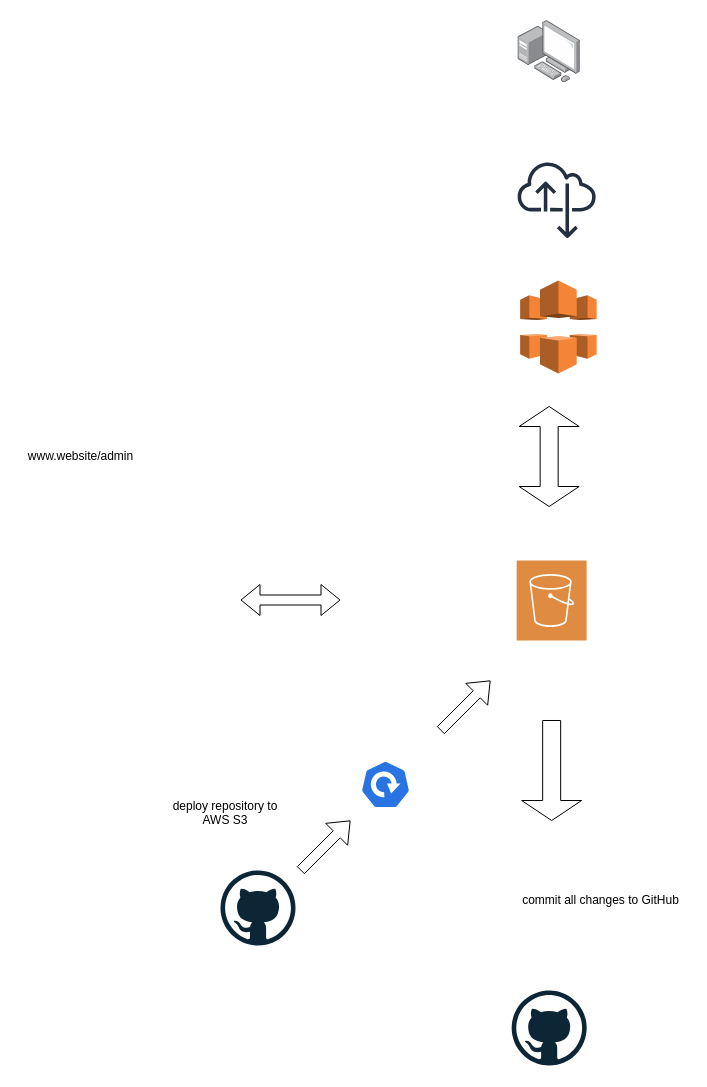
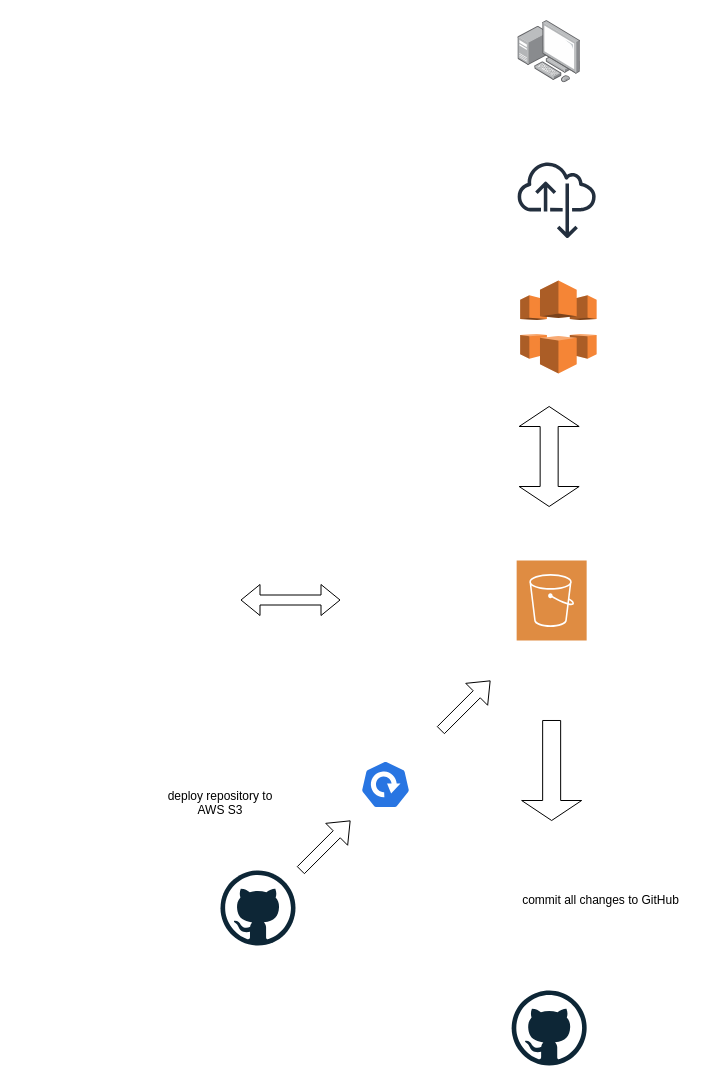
- <mxCell id="10" value="www.website/admin" style="text;html=1;align=center;verticalAlign=middle;resizable=0;points=[];autosize=1;strokeColor=none;" vertex="1" parent="1"><mxGeometry x="20" y="446" width="120" height="20" as="geometry" /></mxCell>
- <mxCell id="18" value="&lt;div&gt;deploy repository to AWS S3&lt;/div&gt;&lt;div&gt;&lt;br&gt;&lt;/div&gt;" style="text;html=1;strokeColor=none;fillColor=none;align=center;verticalAlign=middle;whiteSpace=wrap;rounded=0;" vertex="1" parent="1"><mxGeometry x="160" y="810" width="130" height="20" as="geometry" /></mxCell>
+ <mxCell id="18" value="&lt;div&gt;deploy repository to AWS S3&lt;/div&gt;&lt;div&gt;&lt;br&gt;&lt;/div&gt;" style="text;html=1;strokeColor=none;fillColor=none;align=center;verticalAlign=middle;whiteSpace=wrap;rounded=0;" vertex="1" parent="1"><mxGeometry x="155" y="800" width="130" height="20" as="geometry" /></mxCell>
